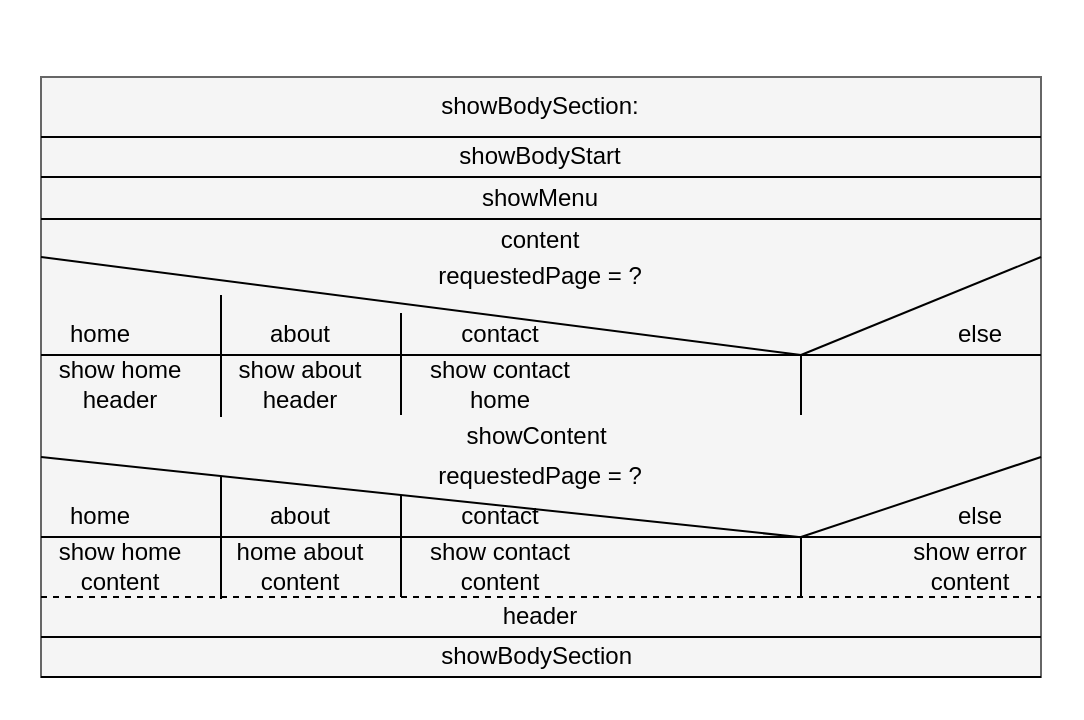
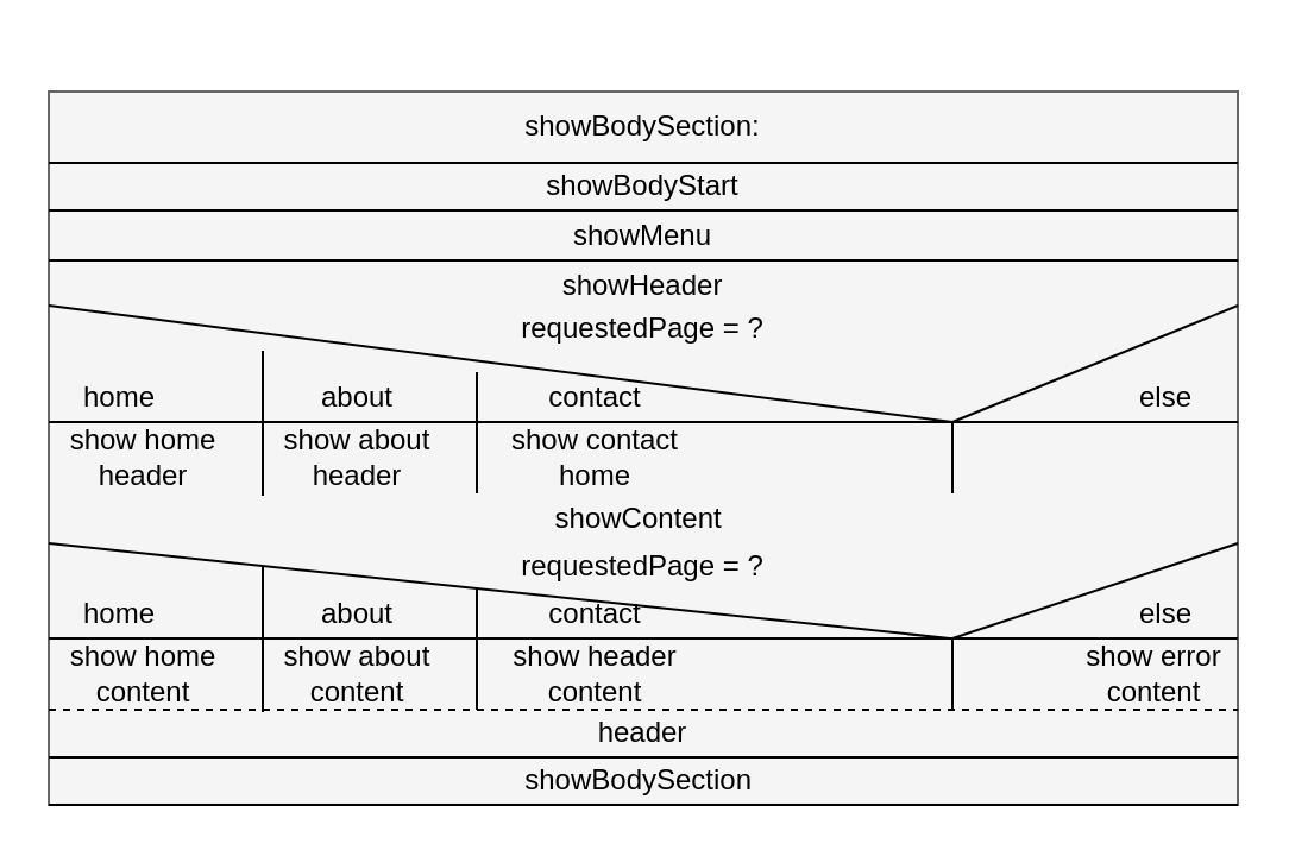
- <mxCell id="14" value="&lt;font color=&quot;#000000&quot;&gt;content&lt;/font&gt;" style="text;strokeColor=none;align=center;fillColor=none;html=1;verticalAlign=middle;whiteSpace=wrap;rounded=0;" parent="1" vertex="1"><mxGeometry x="20" y="110" width="500" height="20" as="geometry" /></mxCell>
+ <mxCell id="14" value="&lt;font color=&quot;#000000&quot;&gt;showHeader&lt;/font&gt;" style="text;strokeColor=none;align=center;fillColor=none;html=1;verticalAlign=middle;whiteSpace=wrap;rounded=0;" parent="1" vertex="1"><mxGeometry x="20" y="110" width="500" height="20" as="geometry" /></mxCell>
- <mxCell id="38" value="home about content" style="text;strokeColor=none;align=center;fillColor=none;html=1;verticalAlign=middle;whiteSpace=wrap;rounded=0;fontColor=#000000;" parent="1" vertex="1"><mxGeometry x="110" y="268" width="80" height="30" as="geometry" /></mxCell>
+ <mxCell id="38" value="show about content" style="text;strokeColor=none;align=center;fillColor=none;html=1;verticalAlign=middle;whiteSpace=wrap;rounded=0;fontColor=#000000;" parent="1" vertex="1"><mxGeometry x="110" y="268" width="80" height="30" as="geometry" /></mxCell>
- <mxCell id="39" value="show contact content" style="text;strokeColor=none;align=center;fillColor=none;html=1;verticalAlign=middle;whiteSpace=wrap;rounded=0;fontColor=#000000;" parent="1" vertex="1"><mxGeometry x="210" y="268" width="80" height="30" as="geometry" /></mxCell>
+ <mxCell id="39" value="show header content" style="text;strokeColor=none;align=center;fillColor=none;html=1;verticalAlign=middle;whiteSpace=wrap;rounded=0;fontColor=#000000;" parent="1" vertex="1"><mxGeometry x="210" y="268" width="80" height="30" as="geometry" /></mxCell>
